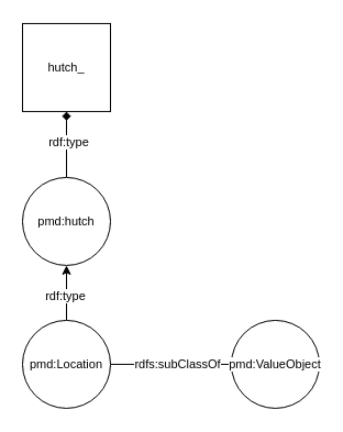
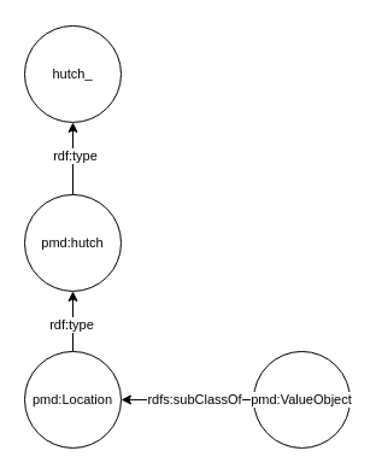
- <mxCell id="2" value="hutch_" style="whiteSpace=wrap;html=1;aspect=fixed;fontFamily=Helvetica;fontSize=11;fontColor=default;labelBackgroundColor=default;rounded=0;" vertex="1" parent="1"><mxGeometry x="20" y="20.95" width="80" height="80" as="geometry" /></mxCell>
+ <mxCell id="2" value="hutch_" style="ellipse;whiteSpace=wrap;html=1;aspect=fixed;fontFamily=Helvetica;fontSize=11;fontColor=default;labelBackgroundColor=default;" vertex="1" parent="1"><mxGeometry x="20" y="20.95" width="80" height="80" as="geometry" /></mxCell>
- <mxCell id="6" value="" style="edgeStyle=none;rounded=0;orthogonalLoop=1;jettySize=auto;html=1;strokeColor=default;align=center;verticalAlign=middle;fontFamily=Helvetica;fontSize=11;fontColor=default;labelBackgroundColor=default;endArrow=diamond;" edge="1" parent="1" source="8" target="2"><mxGeometry relative="1" as="geometry" /></mxCell>
+ <mxCell id="6" value="" style="edgeStyle=none;rounded=0;orthogonalLoop=1;jettySize=auto;html=1;strokeColor=default;align=center;verticalAlign=middle;fontFamily=Helvetica;fontSize=11;fontColor=default;labelBackgroundColor=default;endArrow=classic;" edge="1" parent="1" source="8" target="2"><mxGeometry relative="1" as="geometry" /></mxCell>
- <mxCell id="3" style="edgeStyle=none;rounded=0;orthogonalLoop=1;jettySize=auto;html=1;exitX=0;exitY=0.5;exitDx=0;exitDy=0;entryX=1;entryY=0.5;entryDx=0;entryDy=0;strokeColor=default;align=center;verticalAlign=middle;fontFamily=Helvetica;fontSize=11;fontColor=default;labelBackgroundColor=default;endArrow=none;" edge="1" parent="1" source="5" target="11"><mxGeometry relative="1" as="geometry" /></mxCell>
+ <mxCell id="3" style="edgeStyle=none;rounded=0;orthogonalLoop=1;jettySize=auto;html=1;exitX=0;exitY=0.5;exitDx=0;exitDy=0;entryX=1;entryY=0.5;entryDx=0;entryDy=0;strokeColor=default;align=center;verticalAlign=middle;fontFamily=Helvetica;fontSize=11;fontColor=default;labelBackgroundColor=default;endArrow=classic;" edge="1" parent="1" source="5" target="11"><mxGeometry relative="1" as="geometry" /></mxCell>
